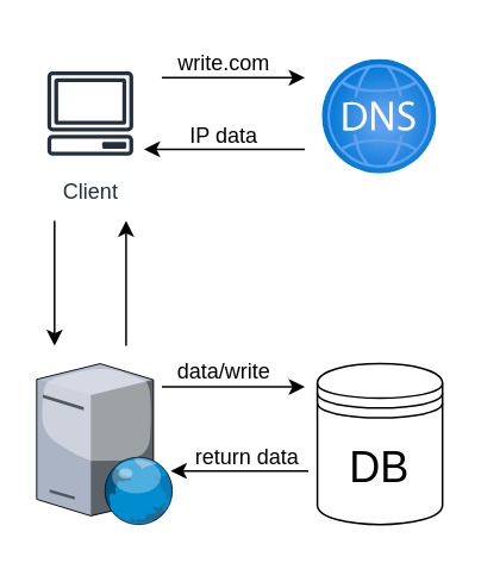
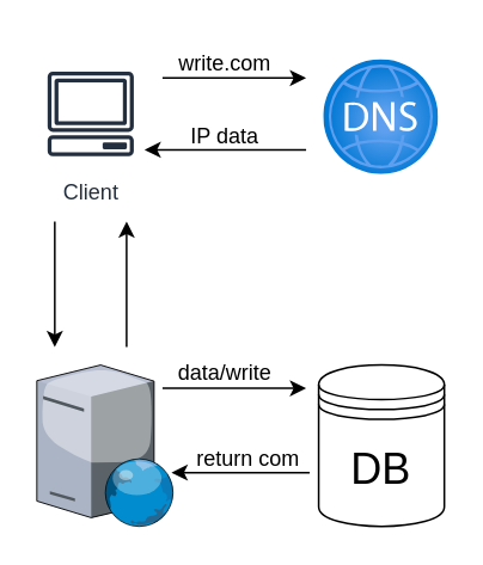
- <mxCell id="15" value="return data" style="text;html=1;align=center;verticalAlign=middle;whiteSpace=wrap;rounded=0;" parent="1" vertex="1"><mxGeometry x="102.5" y="241" width="70" height="30" as="geometry" /></mxCell>
+ <mxCell id="15" value="return com" style="text;html=1;align=center;verticalAlign=middle;whiteSpace=wrap;rounded=0;" parent="1" vertex="1"><mxGeometry x="102.5" y="241" width="70" height="30" as="geometry" /></mxCell>
